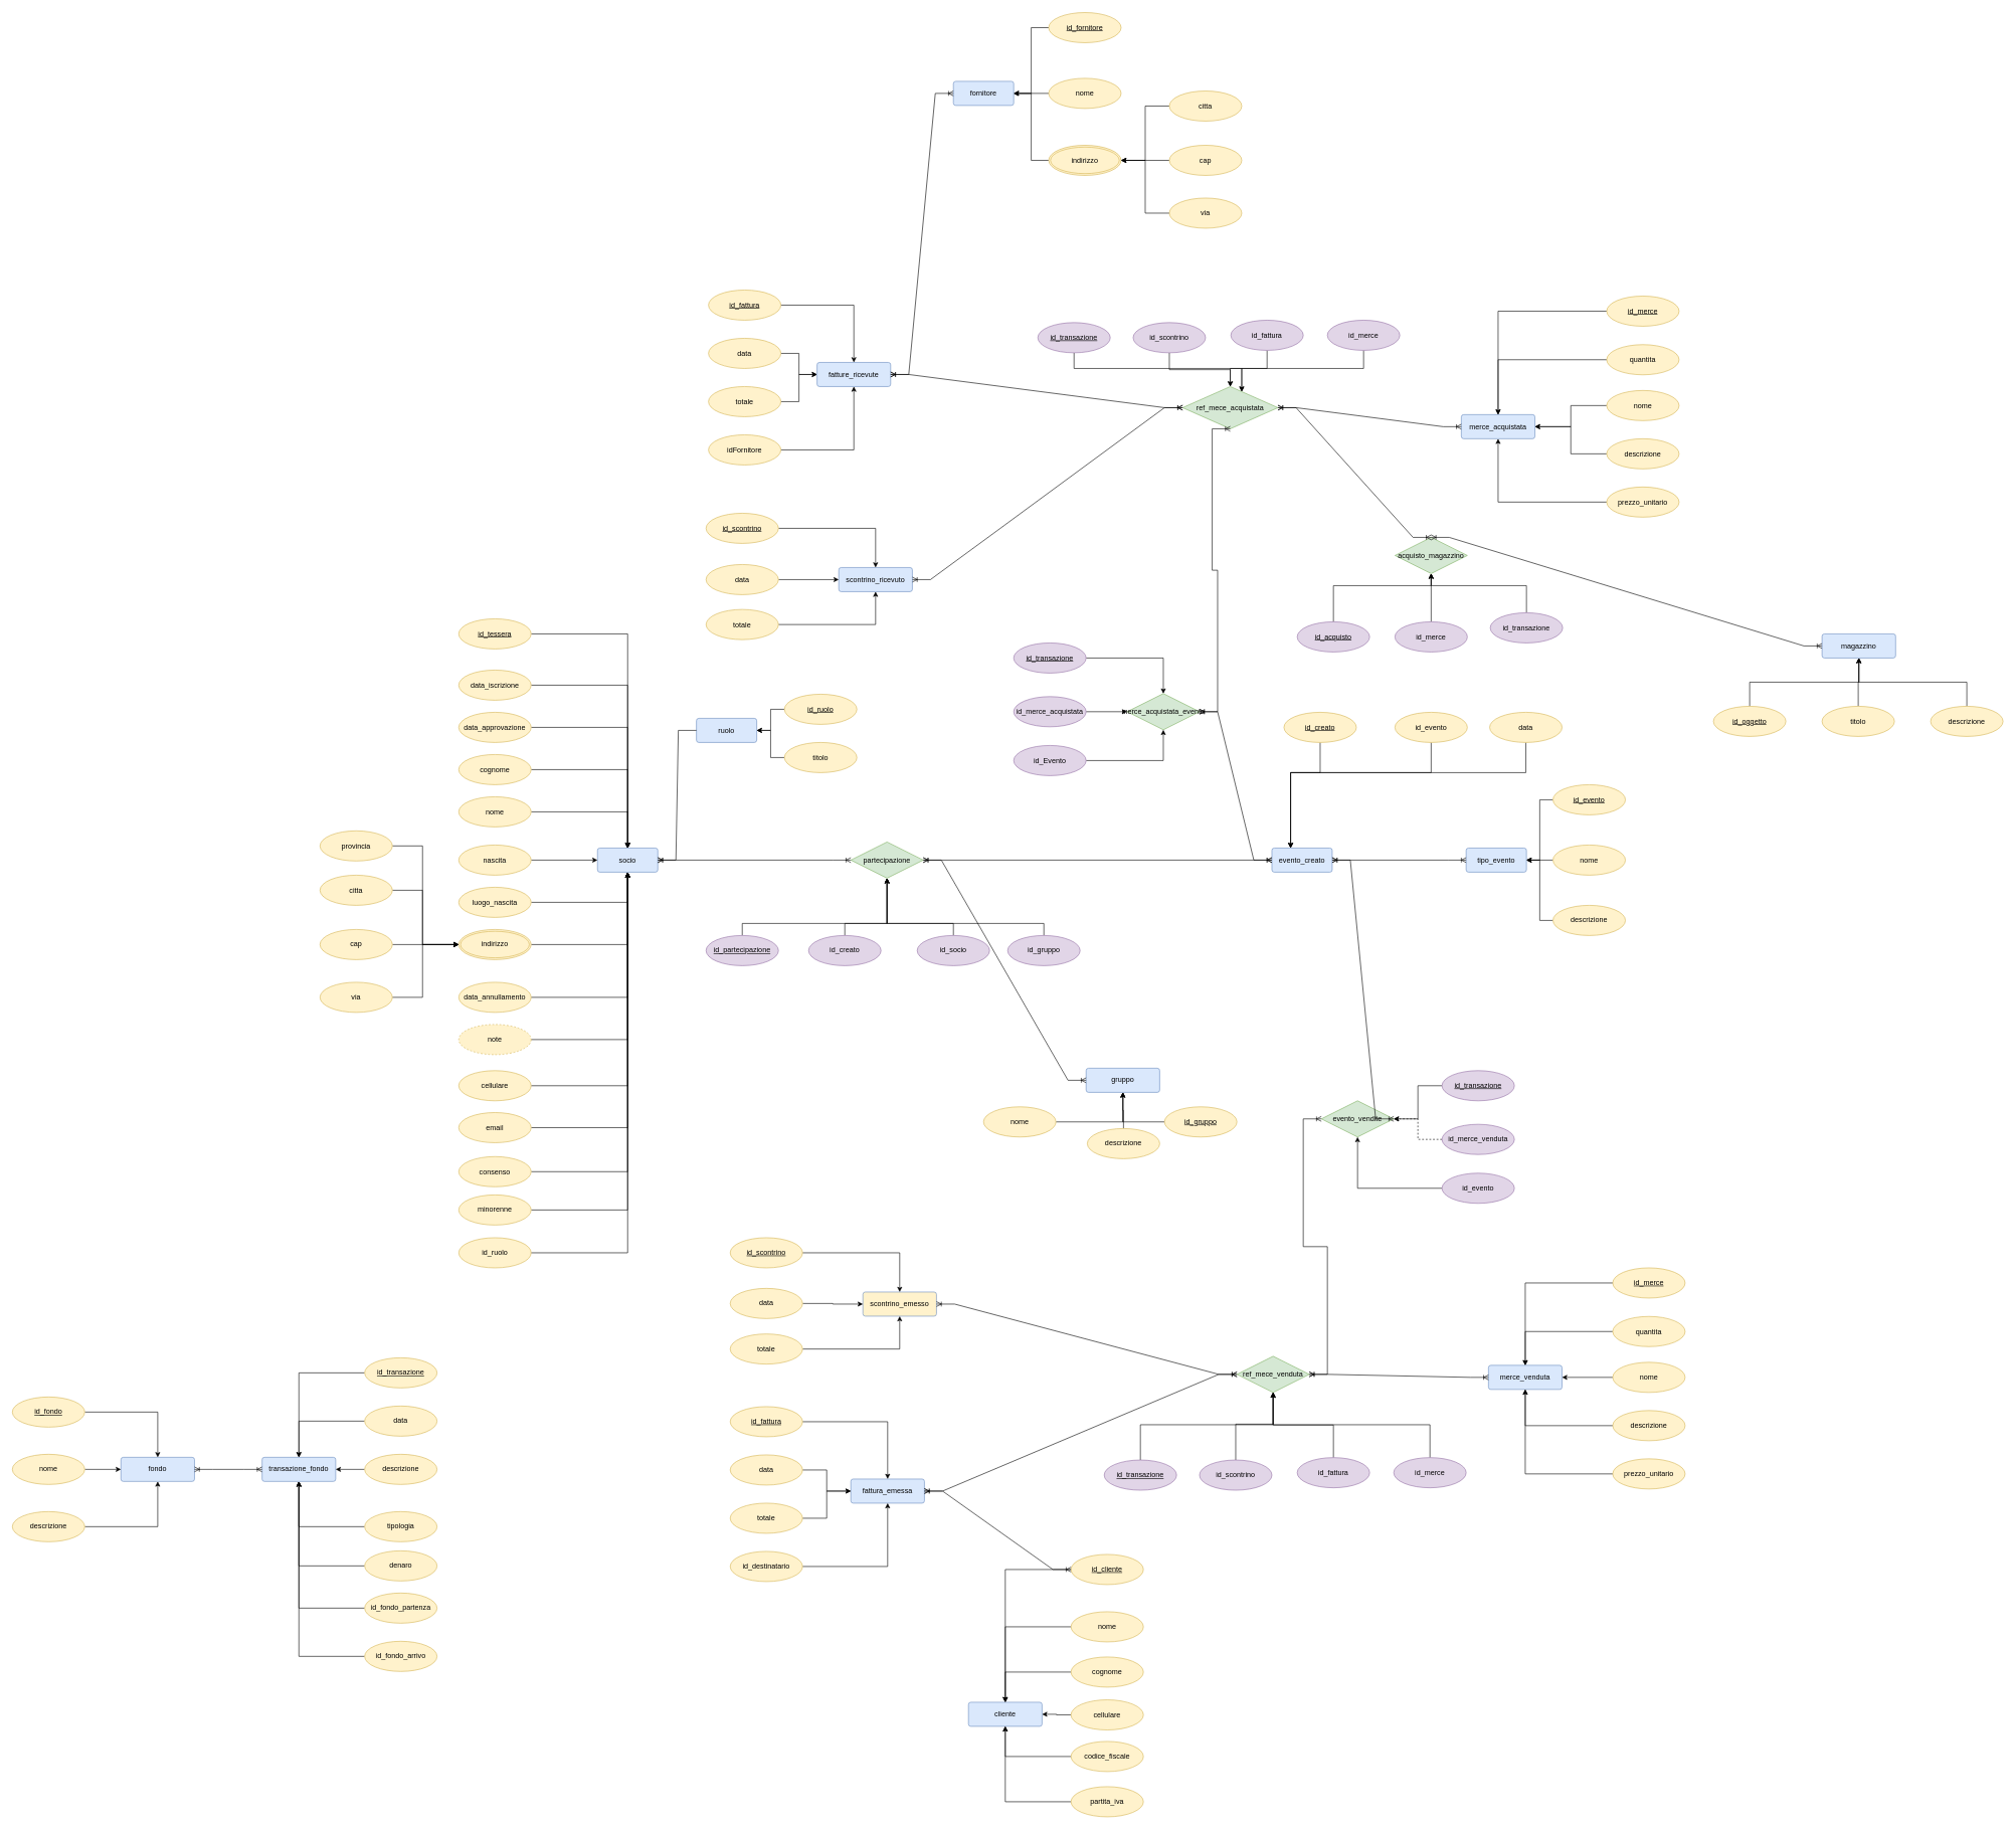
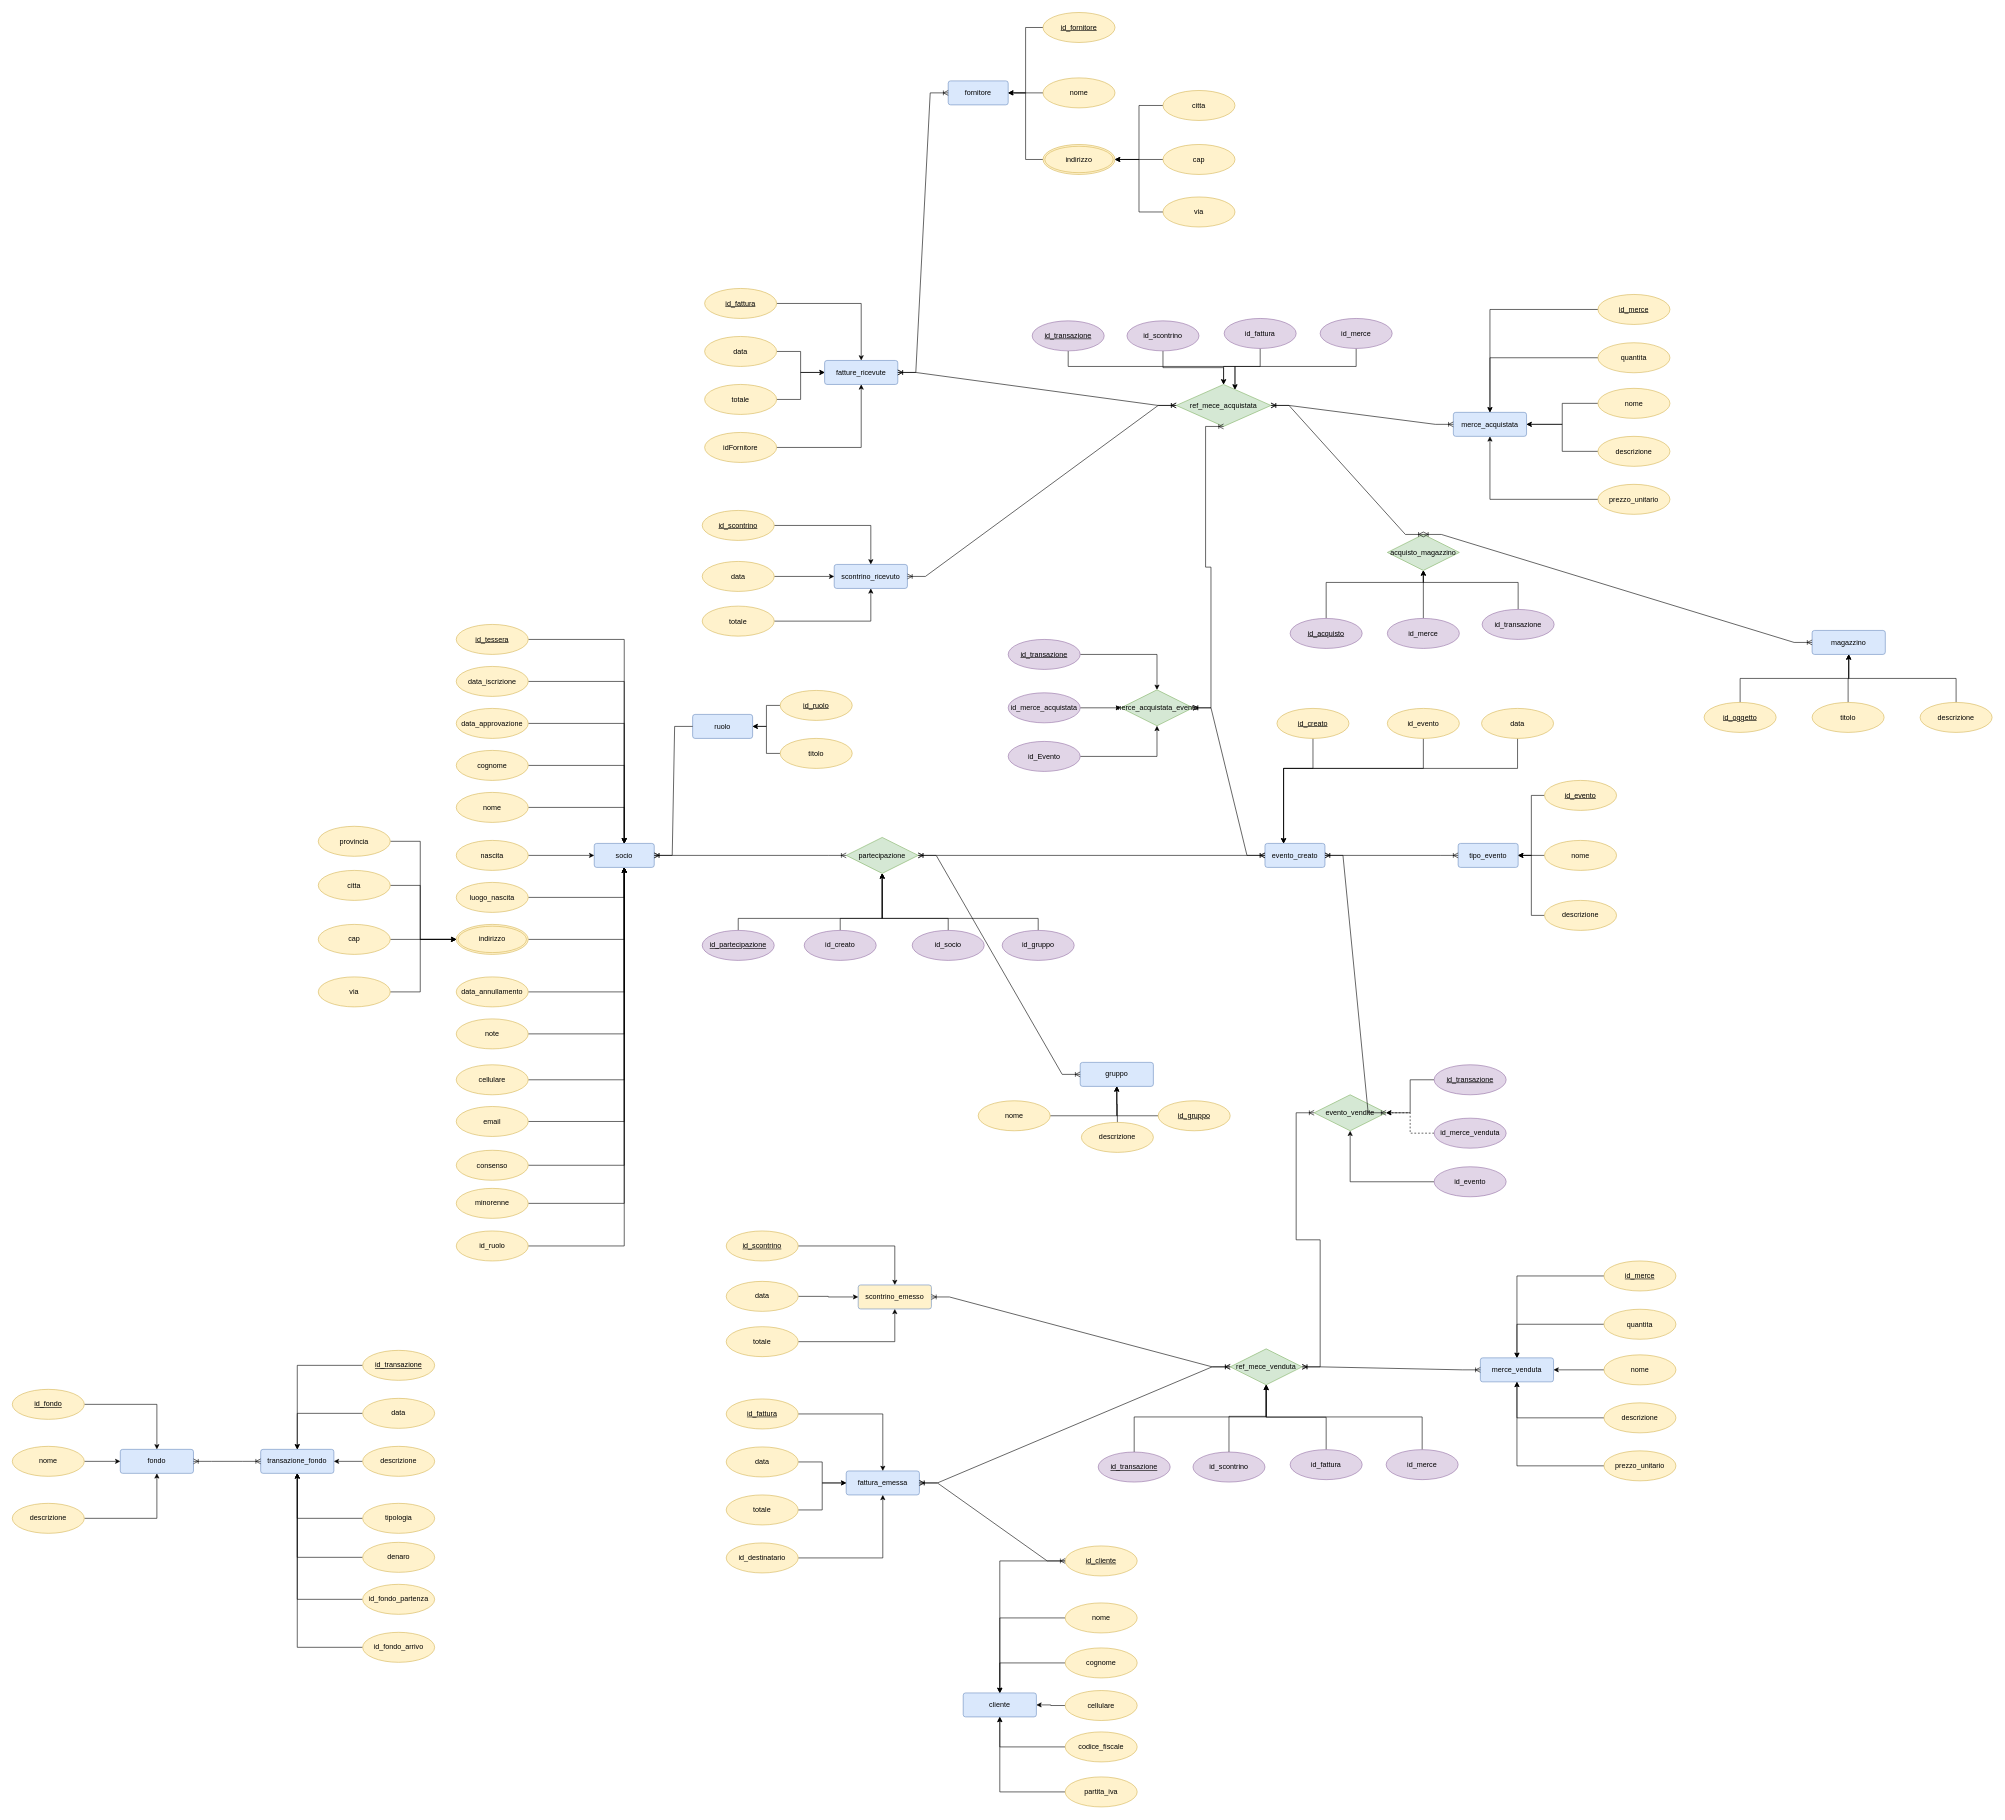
- <mxCell id="172" value="fatture_ricevute" style="rounded=1;arcSize=10;whiteSpace=wrap;html=1;align=center;fillColor=#dae8fc;strokeColor=#6c8ebf;" parent="1" vertex="1"><mxGeometry x="1354" y="600" width="122" height="40" as="geometry" /></mxCell>
+ <mxCell id="172" value="fatture_ricevute" style="rounded=1;arcSize=10;whiteSpace=wrap;html=1;align=center;fillColor=#dae8fc;strokeColor=#6c8ebf;" parent="1" vertex="1"><mxGeometry x="1374" y="600" width="122" height="40" as="geometry" /></mxCell>
- <mxCell id="4" value="id_tessera" style="ellipse;whiteSpace=wrap;html=1;align=center;fontStyle=4;fillColor=#fff2cc;strokeColor=#d6b656;" parent="1" vertex="1"><mxGeometry x="760" y="1025" width="120" height="50" as="geometry" /></mxCell>
+ <mxCell id="4" value="id_tessera" style="ellipse;whiteSpace=wrap;html=1;align=center;fontStyle=4;fillColor=#fff2cc;strokeColor=#d6b656;" parent="1" vertex="1"><mxGeometry x="760" y="1040" width="120" height="50" as="geometry" /></mxCell>
- <mxCell id="20" value="note" style="ellipse;whiteSpace=wrap;html=1;align=center;fillColor=#fff2cc;strokeColor=#d6b656;dashed=1;" parent="1" vertex="1"><mxGeometry x="760" y="1697.5" width="120" height="50" as="geometry" /></mxCell>
+ <mxCell id="20" value="note" style="ellipse;whiteSpace=wrap;html=1;align=center;fillColor=#fff2cc;strokeColor=#d6b656;" parent="1" vertex="1"><mxGeometry x="760" y="1697.5" width="120" height="50" as="geometry" /></mxCell>
